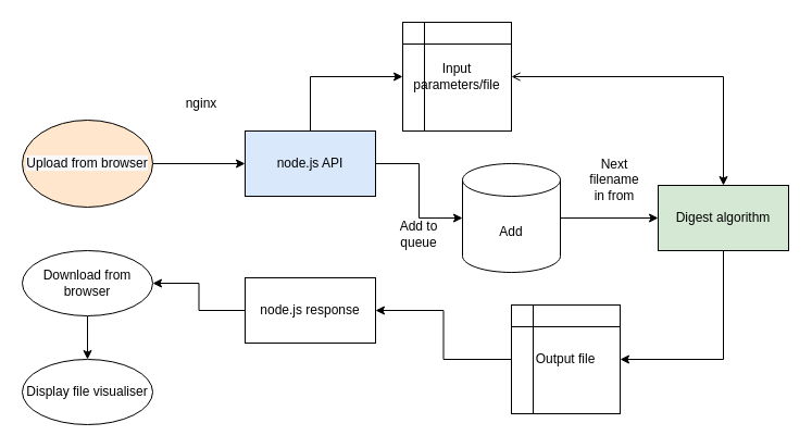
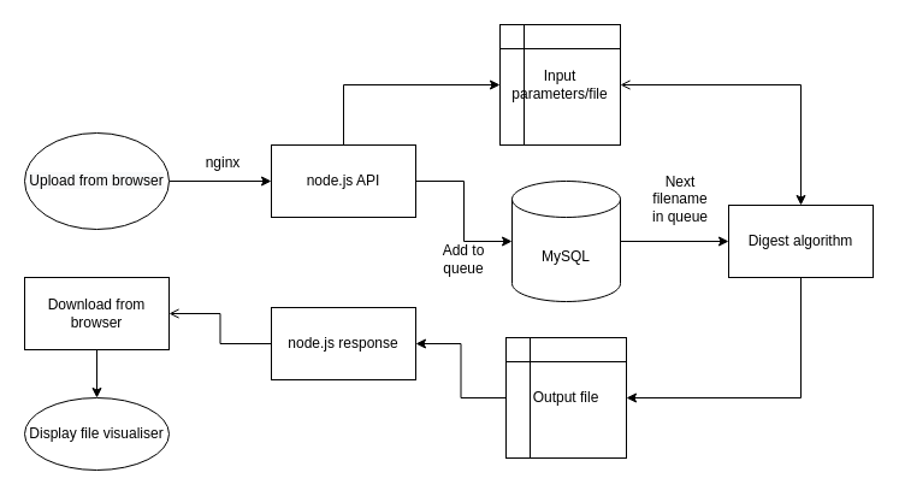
- <mxCell id="10" value="Input parameters/file" style="shape=internalStorage;whiteSpace=wrap;html=1;backgroundOutline=1;" vertex="1" parent="1"><mxGeometry x="370" y="20" width="100" height="100" as="geometry" /></mxCell>
+ <mxCell id="10" value="Input parameters/file" style="shape=internalStorage;whiteSpace=wrap;html=1;backgroundOutline=1;" vertex="1" parent="1"><mxGeometry x="415" y="20" width="100" height="100" as="geometry" /></mxCell>
- <mxCell id="19" value="nginx" style="text;html=1;strokeColor=none;fillColor=none;align=center;verticalAlign=middle;whiteSpace=wrap;rounded=0;" vertex="1" parent="1"><mxGeometry x="155" y="80" width="60" height="30" as="geometry" /></mxCell>
+ <mxCell id="19" value="nginx" style="text;html=1;strokeColor=none;fillColor=none;align=center;verticalAlign=middle;whiteSpace=wrap;rounded=0;" vertex="1" parent="1"><mxGeometry x="155" y="120" width="60" height="30" as="geometry" /></mxCell>
- <mxCell id="3" value="&lt;span style=&quot;color: rgb(0 , 0 , 0) ; font-family: &amp;#34;helvetica&amp;#34; ; font-size: 12px ; font-style: normal ; font-weight: 400 ; letter-spacing: normal ; text-align: center ; text-indent: 0px ; text-transform: none ; word-spacing: 0px ; background-color: rgb(248 , 249 , 250) ; display: inline ; float: none&quot;&gt;Upload from browser&lt;/span&gt;" style="ellipse;whiteSpace=wrap;html=1;fillColor=#ffe6cc;" vertex="1" parent="1"><mxGeometry x="20" y="110" width="120" height="80" as="geometry" /></mxCell>
+ <mxCell id="3" value="&lt;span style=&quot;color: rgb(0 , 0 , 0) ; font-family: &amp;#34;helvetica&amp;#34; ; font-size: 12px ; font-style: normal ; font-weight: 400 ; letter-spacing: normal ; text-align: center ; text-indent: 0px ; text-transform: none ; word-spacing: 0px ; background-color: rgb(248 , 249 , 250) ; display: inline ; float: none&quot;&gt;Upload from browser&lt;/span&gt;" style="ellipse;whiteSpace=wrap;html=1;" vertex="1" parent="1"><mxGeometry x="20" y="110" width="120" height="80" as="geometry" /></mxCell>
- <mxCell id="5" value="&lt;span&gt;node.js API&lt;/span&gt;" style="rounded=0;whiteSpace=wrap;html=1;fillColor=#dae8fc;" vertex="1" parent="1"><mxGeometry x="225" y="120" width="120" height="60" as="geometry" /></mxCell>
+ <mxCell id="5" value="&lt;span&gt;node.js API&lt;/span&gt;" style="rounded=0;whiteSpace=wrap;html=1;" vertex="1" parent="1"><mxGeometry x="225" y="120" width="120" height="60" as="geometry" /></mxCell>
- <mxCell id="21" value="Next filename in from" style="text;html=1;strokeColor=none;fillColor=none;align=center;verticalAlign=middle;whiteSpace=wrap;rounded=0;" vertex="1" parent="1"><mxGeometry x="535" y="150" width="60" height="30" as="geometry" /></mxCell>
+ <mxCell id="21" value="Next filename in queue" style="text;html=1;strokeColor=none;fillColor=none;align=center;verticalAlign=middle;whiteSpace=wrap;rounded=0;" vertex="1" parent="1"><mxGeometry x="535" y="150" width="60" height="30" as="geometry" /></mxCell>
- <mxCell id="9" value="Digest algorithm" style="rounded=0;whiteSpace=wrap;html=1;fillColor=#d5e8d4;" vertex="1" parent="1"><mxGeometry x="605" y="170" width="120" height="60" as="geometry" /></mxCell>
+ <mxCell id="9" value="Digest algorithm" style="rounded=0;whiteSpace=wrap;html=1;" vertex="1" parent="1"><mxGeometry x="605" y="170" width="120" height="60" as="geometry" /></mxCell>
- <mxCell id="22" value="Add" style="shape=cylinder3;whiteSpace=wrap;html=1;boundedLbl=1;backgroundOutline=1;size=15;" vertex="1" parent="1"><mxGeometry x="425" y="150" width="90" height="100" as="geometry" /></mxCell>
+ <mxCell id="22" value="MySQL" style="shape=cylinder3;whiteSpace=wrap;html=1;boundedLbl=1;backgroundOutline=1;size=15;" vertex="1" parent="1"><mxGeometry x="425" y="150" width="90" height="100" as="geometry" /></mxCell>
- <mxCell id="17" value="Download from browser" style="ellipse;whiteSpace=wrap;html=1;" vertex="1" parent="1"><mxGeometry x="20" y="230" width="120" height="60" as="geometry" /></mxCell>
+ <mxCell id="17" value="Download from browser" style="whiteSpace=wrap;html=1;" vertex="1" parent="1"><mxGeometry x="20" y="230" width="120" height="60" as="geometry" /></mxCell>
- <mxCell id="13" value="" style="edgeStyle=orthogonalEdgeStyle;rounded=0;orthogonalLoop=1;jettySize=auto;html=1;startArrow=none;startFill=0;endArrow=classic;endFill=1;" edge="1" parent="1" source="14" target="17"><mxGeometry relative="1" as="geometry" /></mxCell>
+ <mxCell id="13" value="" style="edgeStyle=orthogonalEdgeStyle;rounded=0;orthogonalLoop=1;jettySize=auto;html=1;startArrow=none;startFill=0;endArrow=open;endFill=1;" edge="1" parent="1" source="14" target="17"><mxGeometry relative="1" as="geometry" /></mxCell>
- <mxCell id="12" value="Output file" style="shape=internalStorage;whiteSpace=wrap;html=1;backgroundOutline=1;" vertex="1" parent="1"><mxGeometry x="470" y="280" width="100" height="100" as="geometry" /></mxCell>
+ <mxCell id="12" value="Output file" style="shape=internalStorage;whiteSpace=wrap;html=1;backgroundOutline=1;" vertex="1" parent="1"><mxGeometry x="420" y="280" width="100" height="100" as="geometry" /></mxCell>
